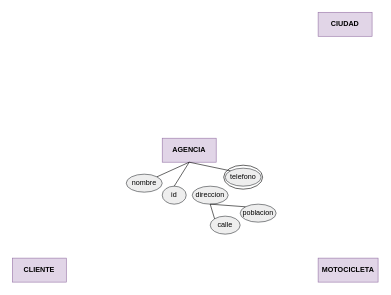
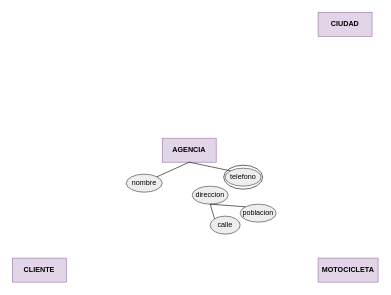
- <mxCell id="13" value="" style="endArrow=none;html=1;rounded=0;entryX=0.5;entryY=1;entryDx=0;entryDy=0;exitX=0.5;exitY=0;exitDx=0;exitDy=0;" edge="1" parent="1" source="7" target="2"><mxGeometry width="50" height="50" relative="1" as="geometry"><mxPoint x="280" y="320" as="sourcePoint" /><mxPoint x="325" y="280" as="targetPoint" /></mxGeometry></mxCell>
- <mxCell id="7" value="id" style="ellipse;whiteSpace=wrap;html=1;fillColor=#eeeeee;strokeColor=#36393d;" vertex="1" parent="1"><mxGeometry x="270" y="310" width="40" height="30" as="geometry" /></mxCell>
